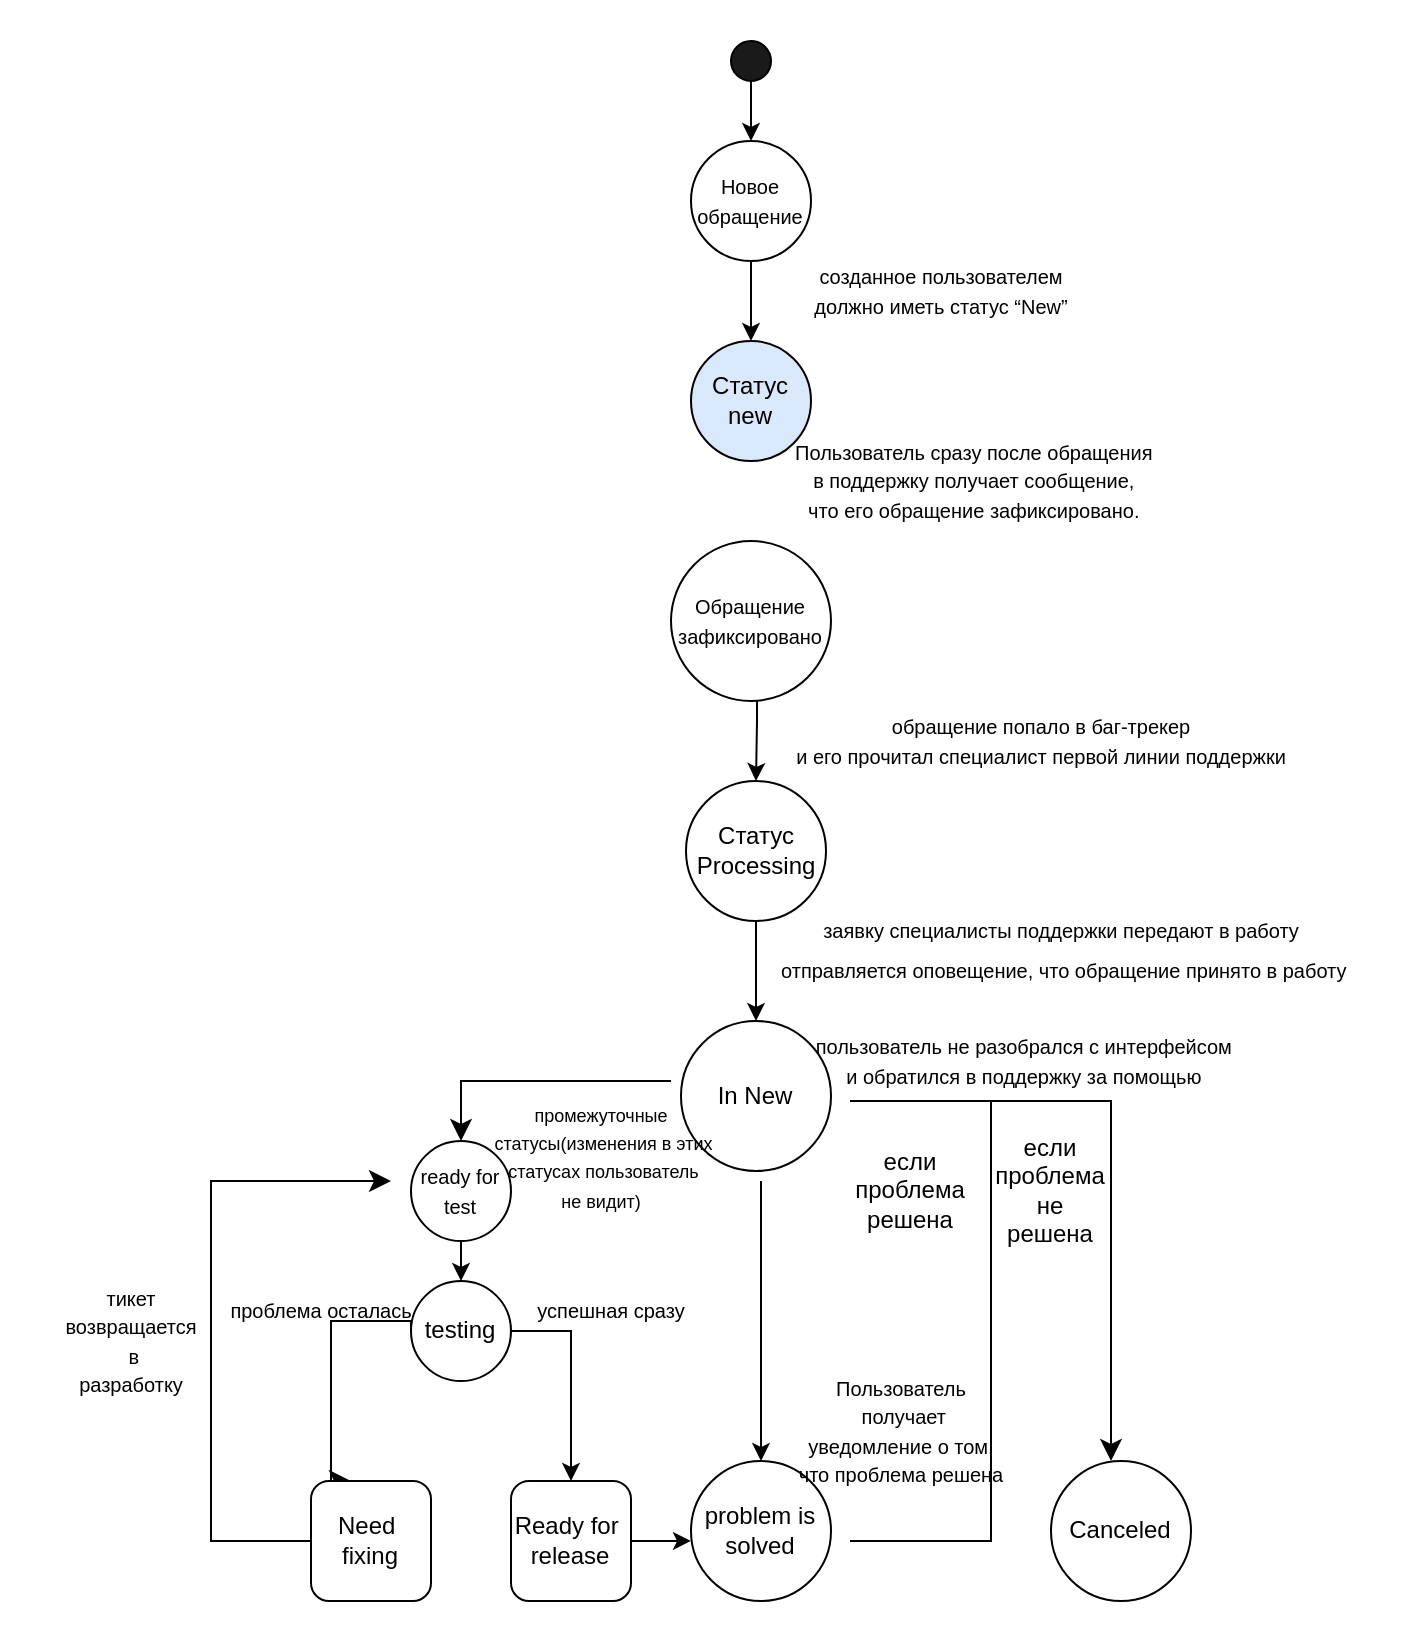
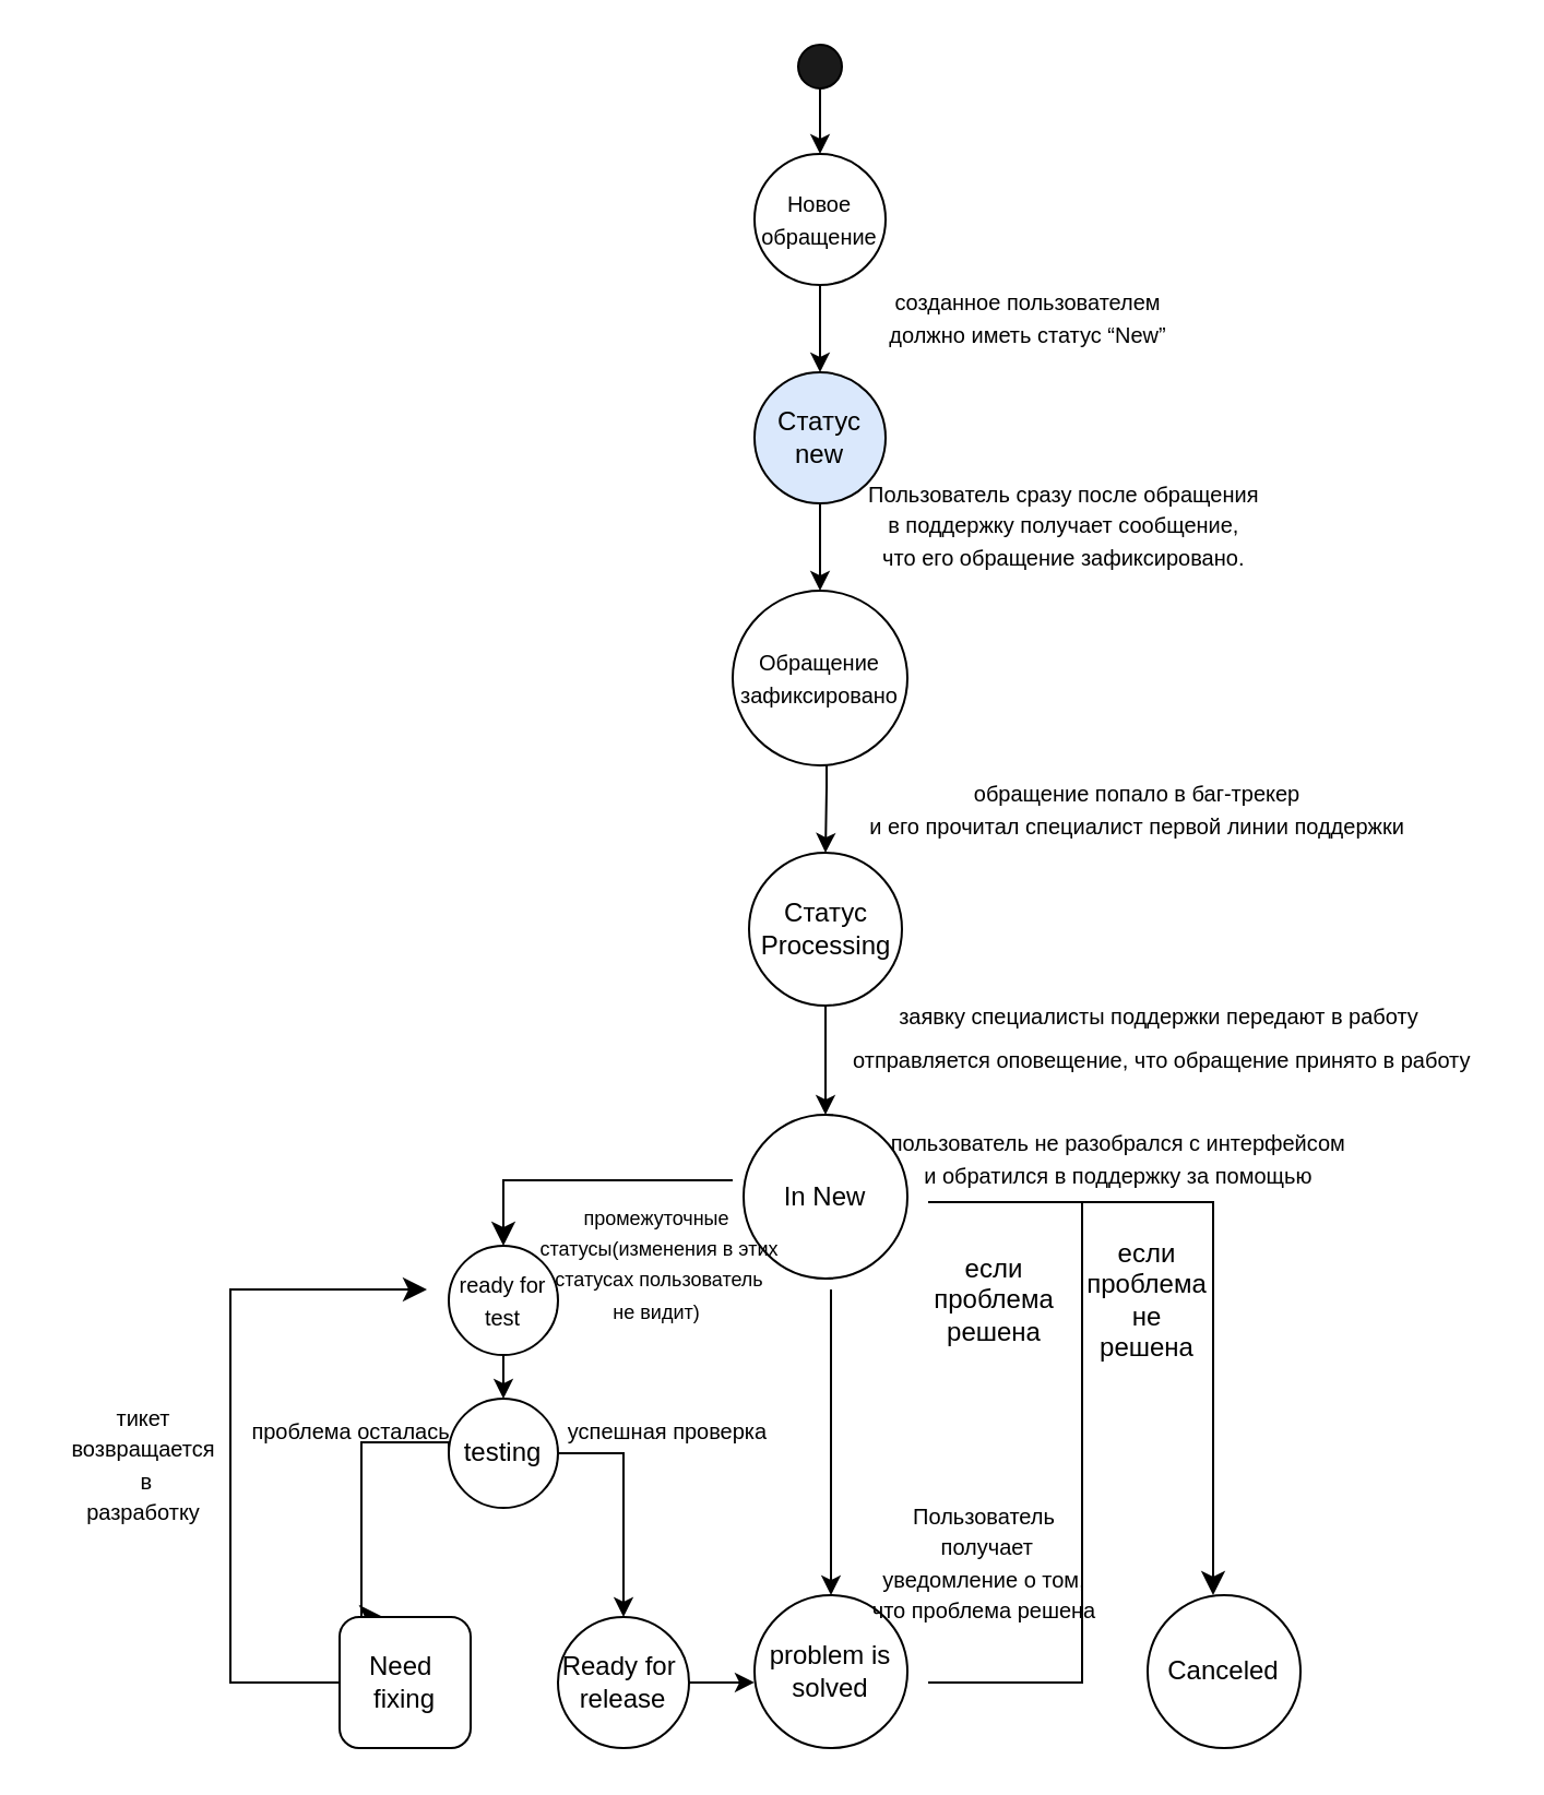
+ <mxCell id="8" value="" style="endArrow=classic;html=1;rounded=0;exitX=0.5;exitY=1;exitDx=0;exitDy=0;entryX=0.5;entryY=0;entryDx=0;entryDy=0;" edge="1" parent="1" source="6" target="7"><mxGeometry width="50" height="50" relative="1" as="geometry"><mxPoint x="415" y="320" as="sourcePoint" /><mxPoint x="375" y="220" as="targetPoint" /></mxGeometry></mxCell>
- <mxCell id="36" value="&lt;font style=&quot;font-size: 10px;&quot;&gt;успешная сразу&lt;/font&gt;" style="text;html=1;align=center;verticalAlign=middle;resizable=0;points=[];autosize=1;strokeColor=none;fillColor=none;" vertex="1" parent="1"><mxGeometry x="250" y="640" width="110" height="30" as="geometry" /></mxCell>
+ <mxCell id="36" value="&lt;font style=&quot;font-size: 10px;&quot;&gt;успешная проверка&lt;/font&gt;" style="text;html=1;align=center;verticalAlign=middle;resizable=0;points=[];autosize=1;strokeColor=none;fillColor=none;" vertex="1" parent="1"><mxGeometry x="250" y="640" width="110" height="30" as="geometry" /></mxCell>
- <mxCell id="18" value="Ready for&amp;nbsp;&lt;br&gt;release" style="whiteSpace=wrap;html=1;aspect=fixed;rounded=1;" vertex="1" parent="1"><mxGeometry x="255" y="740" width="60" height="60" as="geometry" /></mxCell>
+ <mxCell id="18" value="Ready for&amp;nbsp;&lt;br&gt;release" style="ellipse;whiteSpace=wrap;html=1;aspect=fixed;" vertex="1" parent="1"><mxGeometry x="255" y="740" width="60" height="60" as="geometry" /></mxCell>
